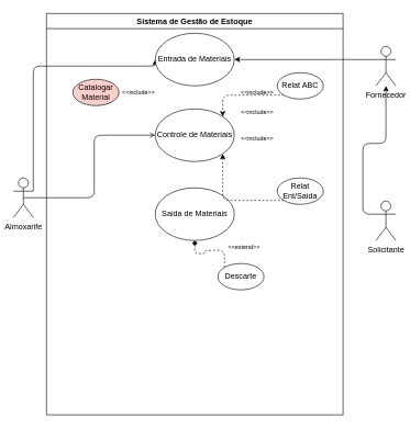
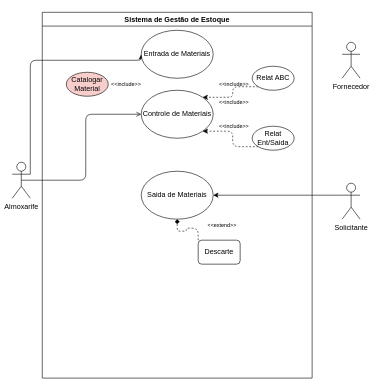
- <mxCell id="23" style="edgeStyle=orthogonalEdgeStyle;rounded=1;orthogonalLoop=1;jettySize=auto;html=1;exitX=0;exitY=0.333;exitDx=0;exitDy=0;exitPerimeter=0;entryX=1;entryY=0.5;entryDx=0;entryDy=0;" edge="1" parent="1" source="24" target="6"><mxGeometry relative="1" as="geometry"><Array as="points"><mxPoint x="370" y="90" /><mxPoint x="370" y="90" /></Array></mxGeometry></mxCell>
- <mxCell id="7" value="Controle de Materiais" style="ellipse;whiteSpace=wrap;html=1;" vertex="1" parent="5"><mxGeometry x="165" y="145" width="120" height="80" as="geometry" /></mxCell>
+ <mxCell id="7" value="Controle de Materiais" style="ellipse;whiteSpace=wrap;html=1;" vertex="1" parent="5"><mxGeometry x="165" y="130" width="120" height="80" as="geometry" /></mxCell>
- <mxCell id="12" value="Relat Ent/Saida" style="ellipse;whiteSpace=wrap;html=1;" vertex="1" parent="5"><mxGeometry x="350" y="250" width="70" height="40" as="geometry" /></mxCell>
+ <mxCell id="12" value="Relat Ent/Saida" style="ellipse;whiteSpace=wrap;html=1;" vertex="1" parent="5"><mxGeometry x="350" y="190" width="70" height="40" as="geometry" /></mxCell>
- <mxCell id="21" style="edgeStyle=orthogonalEdgeStyle;rounded=1;orthogonalLoop=1;jettySize=auto;html=1;exitX=0;exitY=0.333;exitDx=0;exitDy=0;exitPerimeter=0;" edge="1" parent="1" source="22" target="24"><mxGeometry relative="1" as="geometry" /></mxCell>
+ <mxCell id="21" style="edgeStyle=orthogonalEdgeStyle;rounded=1;orthogonalLoop=1;jettySize=auto;html=1;exitX=0;exitY=0.333;exitDx=0;exitDy=0;exitPerimeter=0;" edge="1" parent="1" source="22" target="8"><mxGeometry relative="1" as="geometry" /></mxCell>
- <mxCell id="20" value="Descarte" style="ellipse;whiteSpace=wrap;html=1;" vertex="1" parent="5"><mxGeometry x="260" y="380" width="70" height="40" as="geometry" /></mxCell>
+ <mxCell id="20" value="Descarte" style="whiteSpace=wrap;html=1;rounded=1;" vertex="1" parent="5"><mxGeometry x="260" y="380" width="70" height="40" as="geometry" /></mxCell>
